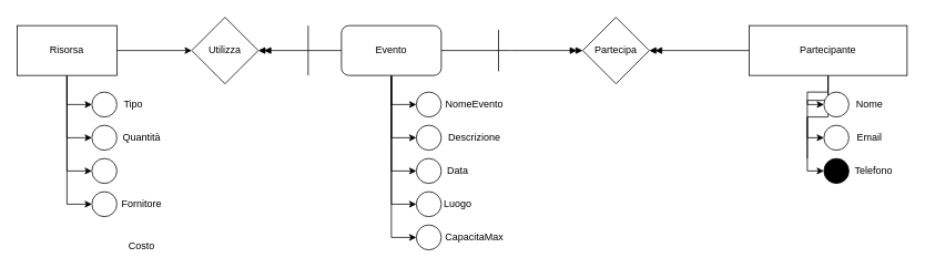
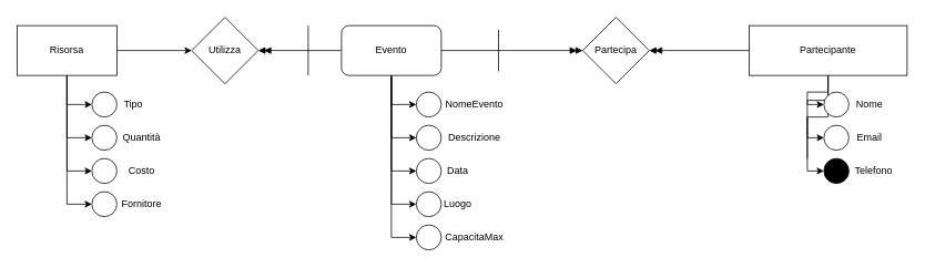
- <mxCell id="42" value="Costo" style="text;html=1;align=center;verticalAlign=middle;whiteSpace=wrap;rounded=0;" vertex="1" parent="1"><mxGeometry x="140" y="280" width="60" height="30" as="geometry" /></mxCell>
+ <mxCell id="42" value="Costo" style="text;html=1;align=center;verticalAlign=middle;whiteSpace=wrap;rounded=0;" vertex="1" parent="1"><mxGeometry x="140" y="190" width="60" height="30" as="geometry" /></mxCell>
